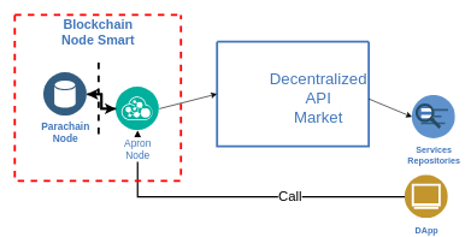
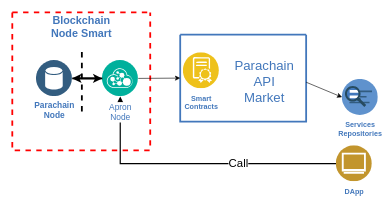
+ <mxCell id="16" value="&lt;b&gt;Smart&lt;br&gt;Contracts&lt;/b&gt;" style="aspect=fixed;perimeter=ellipsePerimeter;html=1;align=center;shadow=0;dashed=0;fontColor=#4277BB;labelBackgroundColor=#ffffff;fontSize=12;spacingTop=3;image;image=img/lib/ibm/blockchain/smart_contract.svg;strokeColor=#B3B3B3;" parent="14" vertex="1"><mxGeometry x="5" y="30" width="60" height="60" as="geometry" /></mxCell>
- <mxCell id="15" value="&lt;p style=&quot;font-size: 22px&quot;&gt;&lt;span style=&quot;font-weight: normal&quot;&gt;&lt;font style=&quot;font-size: 22px&quot;&gt;Decentralized&lt;br&gt;&lt;/font&gt;&lt;font style=&quot;font-size: 22px&quot;&gt;API&lt;br&gt;&lt;/font&gt;&lt;font style=&quot;font-size: 22px&quot;&gt;Market&lt;/font&gt;&lt;/span&gt;&lt;/p&gt;" style="text;html=1;align=center;verticalAlign=middle;fontColor=#4277BB;shadow=0;dashed=0;strokeColor=none;fillColor=none;labelBackgroundColor=none;fontStyle=1;fontSize=27;spacingLeft=0;aspect=fixed;" parent="14" vertex="1"><mxGeometry x="70" y="42.5" width="140" height="73.68" as="geometry" /></mxCell>
+ <mxCell id="15" value="&lt;p style=&quot;font-size: 22px&quot;&gt;&lt;span style=&quot;font-weight: normal&quot;&gt;&lt;font style=&quot;font-size: 22px&quot;&gt;Parachain&lt;br&gt;&lt;/font&gt;&lt;font style=&quot;font-size: 22px&quot;&gt;API&lt;br&gt;&lt;/font&gt;&lt;font style=&quot;font-size: 22px&quot;&gt;Market&lt;/font&gt;&lt;/span&gt;&lt;/p&gt;" style="text;html=1;align=center;verticalAlign=middle;fontColor=#4277BB;shadow=0;dashed=0;strokeColor=none;fillColor=none;labelBackgroundColor=none;fontStyle=1;fontSize=27;spacingLeft=0;aspect=fixed;" parent="14" vertex="1"><mxGeometry x="70" y="42.5" width="140" height="73.68" as="geometry" /></mxCell>
- <mxCell id="8" value="Apron&lt;br&gt;Node" style="aspect=fixed;perimeter=ellipsePerimeter;html=1;align=center;shadow=0;dashed=0;image;image=img/lib/ibm/management/api_management.svg;rounded=1;labelBackgroundColor=#ffffff;strokeColor=#666666;strokeWidth=3;fillColor=#C2952D;gradientColor=none;fontSize=14;fontColor=#4277BB;spacingTop=3;" parent="7" vertex="1"><mxGeometry x="120" y="35" width="60" height="60" as="geometry" /></mxCell>
+ <mxCell id="8" value="Apron&lt;br&gt;Node" style="aspect=fixed;perimeter=ellipsePerimeter;html=1;align=center;shadow=0;dashed=0;image;image=img/lib/ibm/management/api_management.svg;rounded=1;labelBackgroundColor=#ffffff;strokeColor=#666666;strokeWidth=3;fillColor=#C2952D;gradientColor=none;fontSize=14;fontColor=#4277BB;spacingTop=3;" parent="7" vertex="1"><mxGeometry x="130" y="15" width="60" height="60" as="geometry" /></mxCell>
